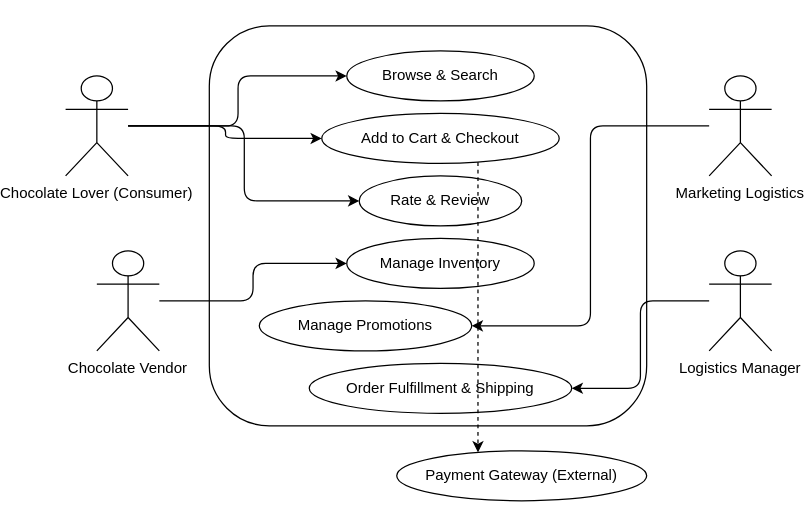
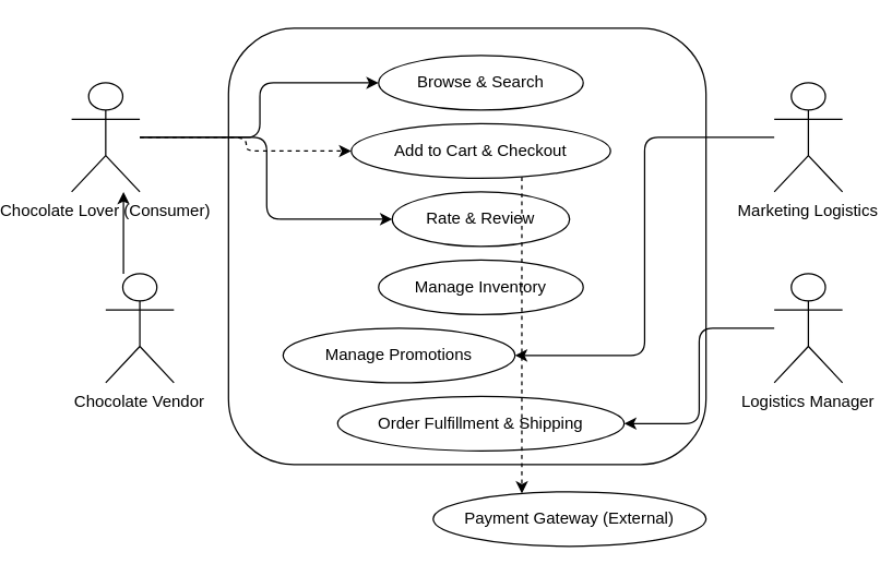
- <mxCell id="15" style="edgeStyle=elbowEdgeStyle;rounded=1;orthogonalLoop=1;" edge="1" parent="1" source="2" target="8"><mxGeometry relative="1" as="geometry" /></mxCell>
+ <mxCell id="15" style="edgeStyle=elbowEdgeStyle;rounded=1;orthogonalLoop=1;dashed=1;" edge="1" parent="1" source="2" target="8"><mxGeometry relative="1" as="geometry" /></mxCell>
- <mxCell id="17" style="edgeStyle=elbowEdgeStyle;rounded=1;orthogonalLoop=1;" edge="1" parent="1" source="3" target="10"><mxGeometry relative="1" as="geometry" /></mxCell>
+ <mxCell id="17" style="edgeStyle=elbowEdgeStyle;rounded=1;orthogonalLoop=1;" edge="1" parent="1" source="3" target="2"><mxGeometry relative="1" as="geometry" /></mxCell>
